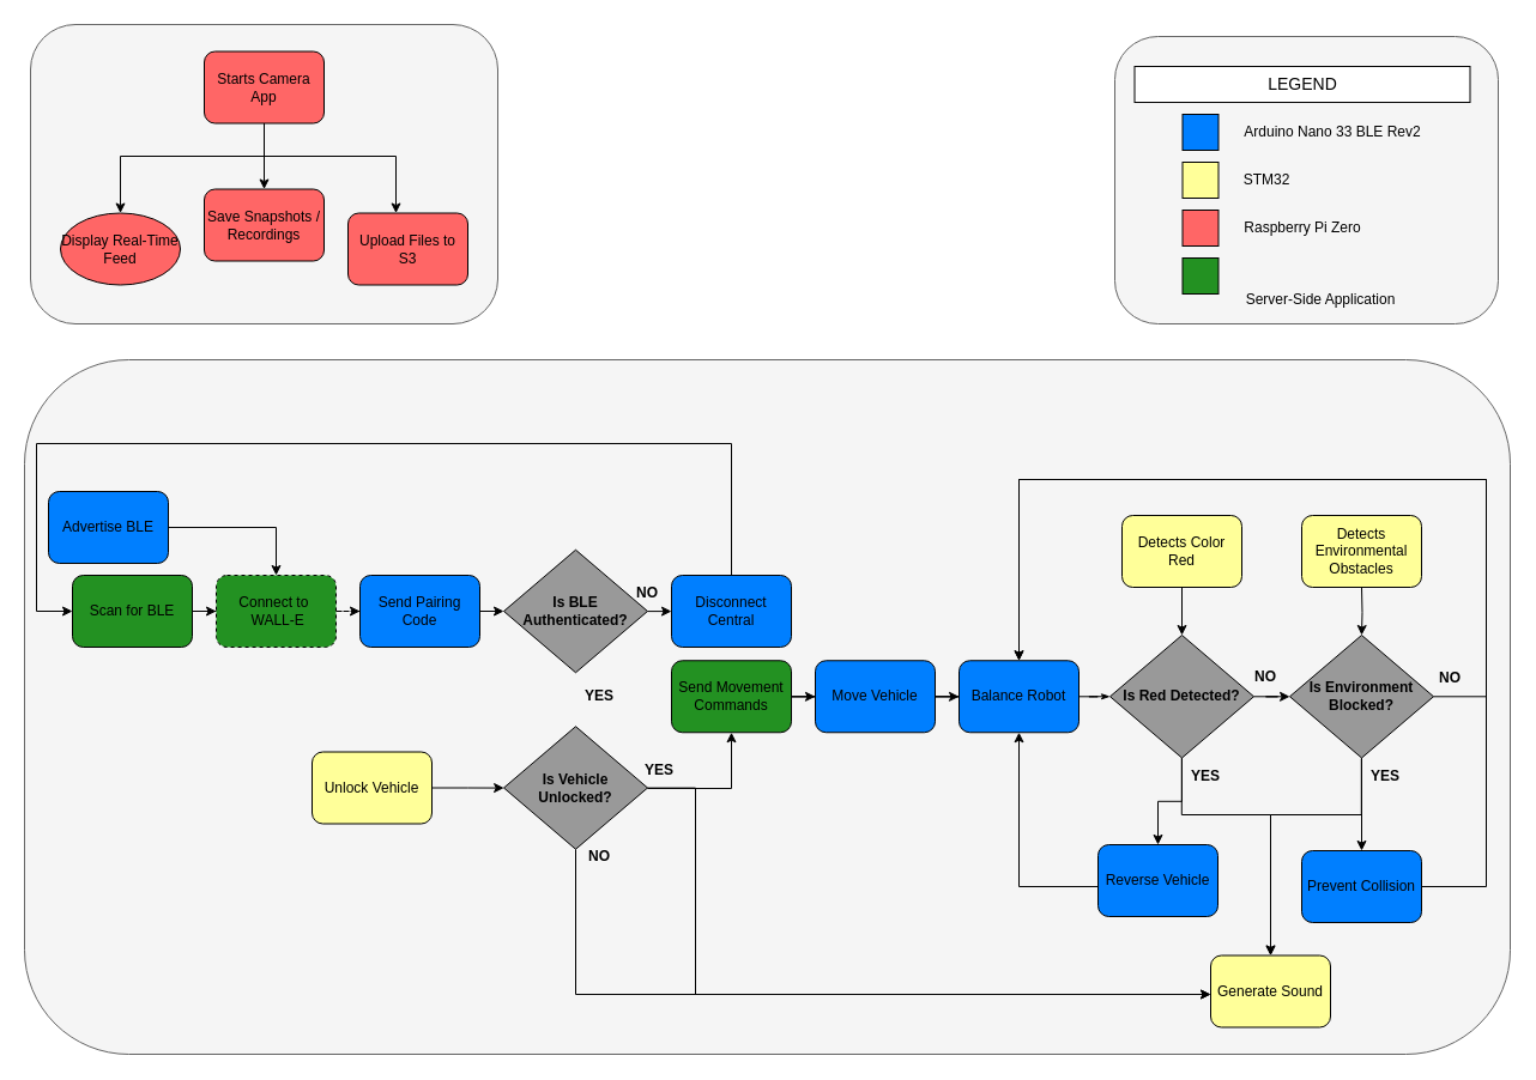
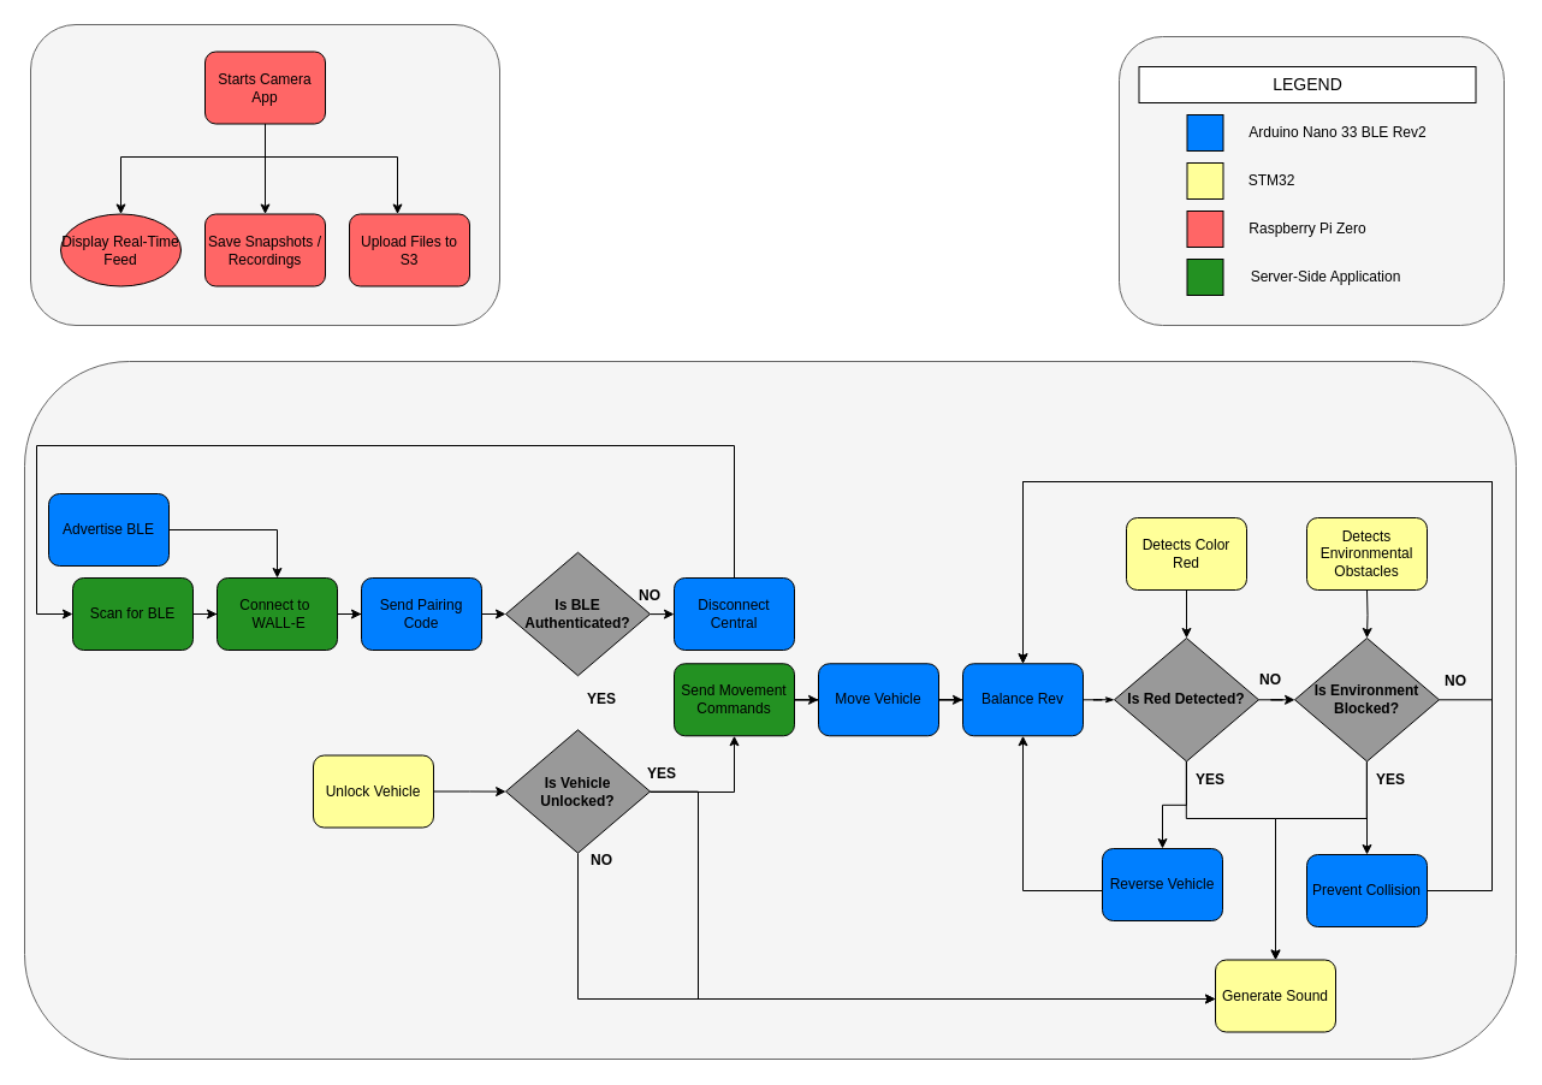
- <mxCell id="42" value="&lt;span style=&quot;font-family: Helvetica; font-size: 12px;&quot;&gt;Save Snapshots / Recordings&lt;/span&gt;" style="rounded=1;whiteSpace=wrap;html=1;shadow=0;labelBackgroundColor=none;strokeWidth=1;fontFamily=Verdana;fontSize=8;align=center;fillColor=#FF6666;" parent="1" vertex="1"><mxGeometry x="170" y="157.5" width="100" height="60" as="geometry" /></mxCell>
+ <mxCell id="42" value="&lt;span style=&quot;font-family: Helvetica; font-size: 12px;&quot;&gt;Save Snapshots / Recordings&lt;/span&gt;" style="rounded=1;whiteSpace=wrap;html=1;shadow=0;labelBackgroundColor=none;strokeWidth=1;fontFamily=Verdana;fontSize=8;align=center;fillColor=#FF6666;" parent="1" vertex="1"><mxGeometry x="170" y="177.5" width="100" height="60" as="geometry" /></mxCell>
- <mxCell id="34" value="Server-Side Application" style="text;html=1;align=center;verticalAlign=middle;whiteSpace=wrap;rounded=0;" parent="1" vertex="1"><mxGeometry x="1036.5" y="235" width="130" height="30" as="geometry" /></mxCell>
+ <mxCell id="34" value="Server-Side Application" style="text;html=1;align=center;verticalAlign=middle;whiteSpace=wrap;rounded=0;" parent="1" vertex="1"><mxGeometry x="1036.5" y="215" width="130" height="30" as="geometry" /></mxCell>
- <mxCell id="55" value="&lt;font face=&quot;Helvetica&quot;&gt;&lt;span style=&quot;font-size: 12px;&quot;&gt;Connect to&amp;nbsp; &amp;nbsp;WALL-E&lt;/span&gt;&lt;/font&gt;" style="rounded=1;whiteSpace=wrap;html=1;shadow=0;labelBackgroundColor=none;strokeWidth=1;fontFamily=Verdana;fontSize=8;align=center;fillColor=#239122;dashed=1;" vertex="1" parent="1"><mxGeometry x="180" y="480" width="100" height="60" as="geometry" /></mxCell>
+ <mxCell id="55" value="&lt;font face=&quot;Helvetica&quot;&gt;&lt;span style=&quot;font-size: 12px;&quot;&gt;Connect to&amp;nbsp; &amp;nbsp;WALL-E&lt;/span&gt;&lt;/font&gt;" style="rounded=1;whiteSpace=wrap;html=1;shadow=0;labelBackgroundColor=none;strokeWidth=1;fontFamily=Verdana;fontSize=8;align=center;fillColor=#239122;" vertex="1" parent="1"><mxGeometry x="180" y="480" width="100" height="60" as="geometry" /></mxCell>
- <mxCell id="54" style="edgeStyle=orthogonalEdgeStyle;rounded=0;orthogonalLoop=1;jettySize=auto;html=1;dashed=1;" edge="1" parent="1" source="55" target="53"><mxGeometry relative="1" as="geometry" /></mxCell>
+ <mxCell id="54" style="edgeStyle=orthogonalEdgeStyle;rounded=0;orthogonalLoop=1;jettySize=auto;html=1;" edge="1" parent="1" source="55" target="53"><mxGeometry relative="1" as="geometry" /></mxCell>
- <mxCell id="5" value="&lt;font style=&quot;font-size: 12px;&quot; face=&quot;Helvetica&quot;&gt;Balance Robot&lt;/font&gt;" style="rounded=1;whiteSpace=wrap;html=1;shadow=0;labelBackgroundColor=none;strokeWidth=1;fontFamily=Verdana;fontSize=8;align=center;fillColor=#007FFF;" parent="1" vertex="1"><mxGeometry x="800" y="551.25" width="100" height="60" as="geometry" /></mxCell>
+ <mxCell id="5" value="&lt;font style=&quot;font-size: 12px;&quot; face=&quot;Helvetica&quot;&gt;Balance Rev&lt;/font&gt;" style="rounded=1;whiteSpace=wrap;html=1;shadow=0;labelBackgroundColor=none;strokeWidth=1;fontFamily=Verdana;fontSize=8;align=center;fillColor=#007FFF;" parent="1" vertex="1"><mxGeometry x="800" y="551.25" width="100" height="60" as="geometry" /></mxCell>
